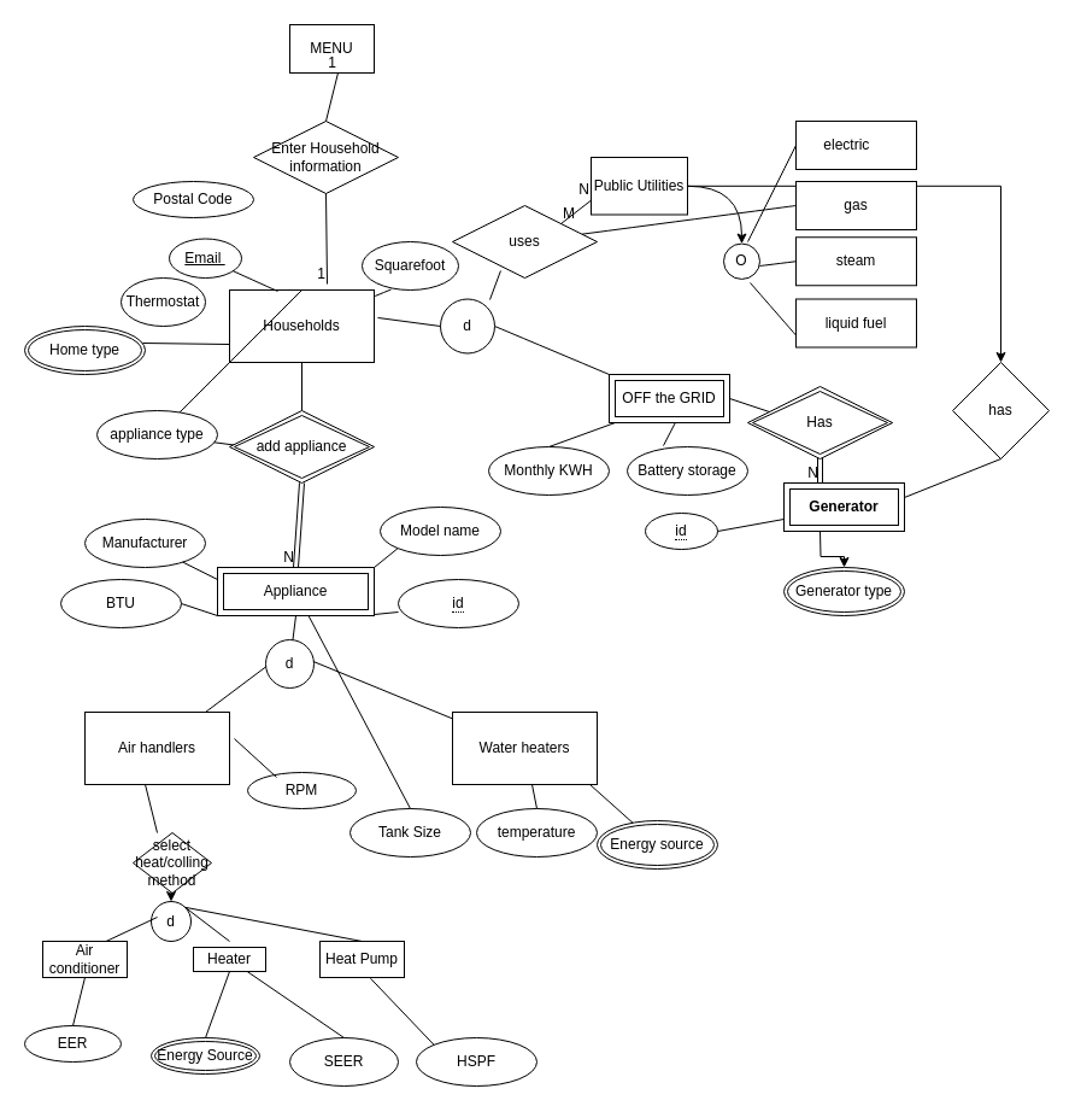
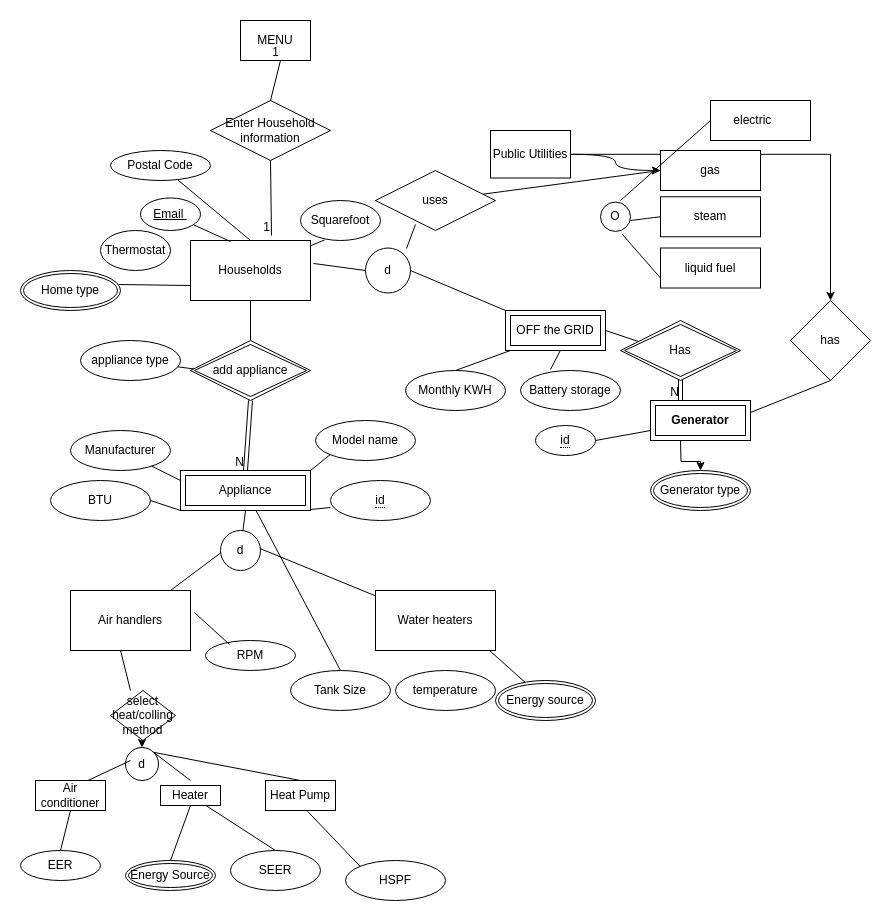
- <mxCell id="15" value="electric&lt;span style=&quot;white-space: pre;&quot;&gt;&#09;&lt;/span&gt;" style="whiteSpace=wrap;html=1;align=center;" parent="1" vertex="1"><mxGeometry x="660" y="100" width="100" height="40" as="geometry" /></mxCell>
+ <mxCell id="15" value="electric&lt;span style=&quot;white-space: pre;&quot;&gt;&#09;&lt;/span&gt;" style="whiteSpace=wrap;html=1;align=center;" parent="1" vertex="1"><mxGeometry x="710" y="100" width="100" height="40" as="geometry" /></mxCell>
- <mxCell id="9" value="" style="edgeStyle=orthogonalEdgeStyle;curved=1;rounded=0;orthogonalLoop=1;jettySize=auto;html=1;" parent="1" source="11" target="12" edge="1"><mxGeometry relative="1" as="geometry" /></mxCell>
+ <mxCell id="9" value="" style="edgeStyle=orthogonalEdgeStyle;curved=1;rounded=0;orthogonalLoop=1;jettySize=auto;html=1;" parent="1" source="11" target="14" edge="1"><mxGeometry relative="1" as="geometry" /></mxCell>
- <mxCell id="89" value="" style="endArrow=none;html=1;rounded=0;exitX=1;exitY=0;exitDx=0;exitDy=0;entryX=0;entryY=0.75;entryDx=0;entryDy=0;" parent="1" source="88" target="11" edge="1"><mxGeometry relative="1" as="geometry"><mxPoint x="360" y="320" as="sourcePoint" /><mxPoint x="520" y="320" as="targetPoint" /></mxGeometry></mxCell>
- <mxCell id="90" value="M" style="resizable=0;html=1;whiteSpace=wrap;align=left;verticalAlign=bottom;" parent="89" connectable="0" vertex="1"><mxGeometry x="-1" relative="1" as="geometry" /></mxCell>
- <mxCell id="91" value="N" style="resizable=0;html=1;whiteSpace=wrap;align=right;verticalAlign=bottom;" parent="89" connectable="0" vertex="1"><mxGeometry x="1" relative="1" as="geometry" /></mxCell>
- <mxCell id="60" value="" style="endArrow=none;html=1;rounded=0;exitX=0.5;exitY=0;exitDx=0;exitDy=0;" parent="1" source="2" target="77" edge="1"><mxGeometry width="50" height="50" relative="1" as="geometry"><mxPoint x="260" y="230" as="sourcePoint" /><mxPoint x="400" y="160" as="targetPoint" /></mxGeometry></mxCell>
+ <mxCell id="60" value="" style="endArrow=none;html=1;rounded=0;exitX=0.5;exitY=0;exitDx=0;exitDy=0;" parent="1" source="2" target="5" edge="1"><mxGeometry width="50" height="50" relative="1" as="geometry"><mxPoint x="260" y="230" as="sourcePoint" /><mxPoint x="400" y="160" as="targetPoint" /></mxGeometry></mxCell>
- <mxCell id="54" value="" style="endArrow=none;html=1;rounded=0;exitX=0.5;exitY=0;exitDx=0;exitDy=0;" parent="1" source="52" target="24" edge="1"><mxGeometry width="50" height="50" relative="1" as="geometry"><mxPoint x="350" y="610" as="sourcePoint" /><mxPoint x="400" y="560" as="targetPoint" /></mxGeometry></mxCell>
- <mxCell id="37" value="SEER" style="ellipse;whiteSpace=wrap;html=1;align=center;" parent="1" vertex="1"><mxGeometry x="240" y="860" width="90" height="40" as="geometry" /></mxCell>
+ <mxCell id="37" value="SEER" style="ellipse;whiteSpace=wrap;html=1;align=center;" parent="1" vertex="1"><mxGeometry x="230" y="850" width="90" height="40" as="geometry" /></mxCell>
